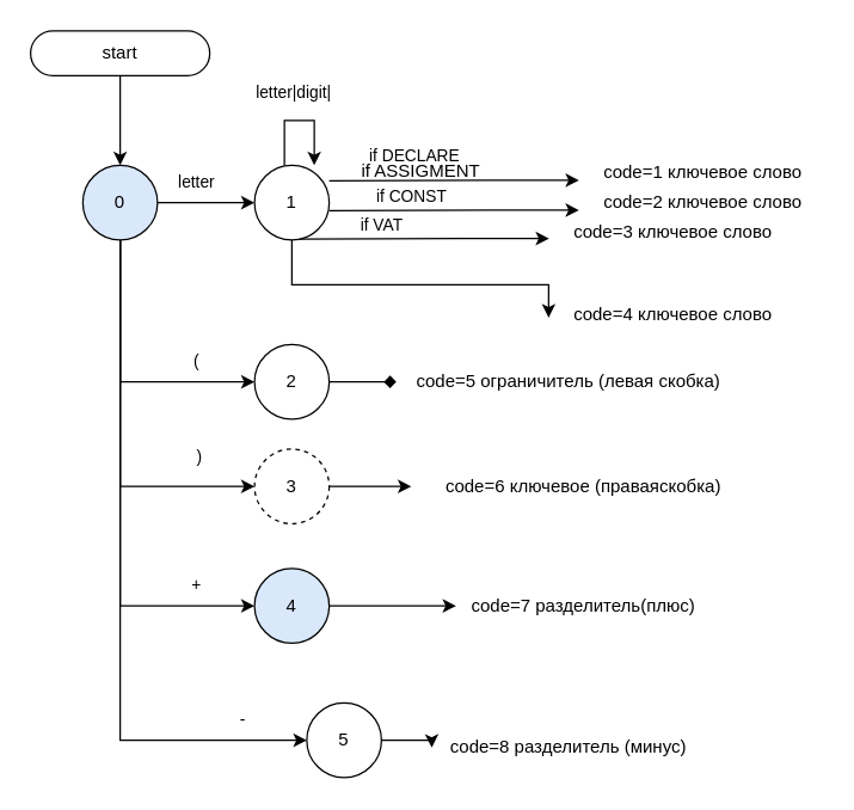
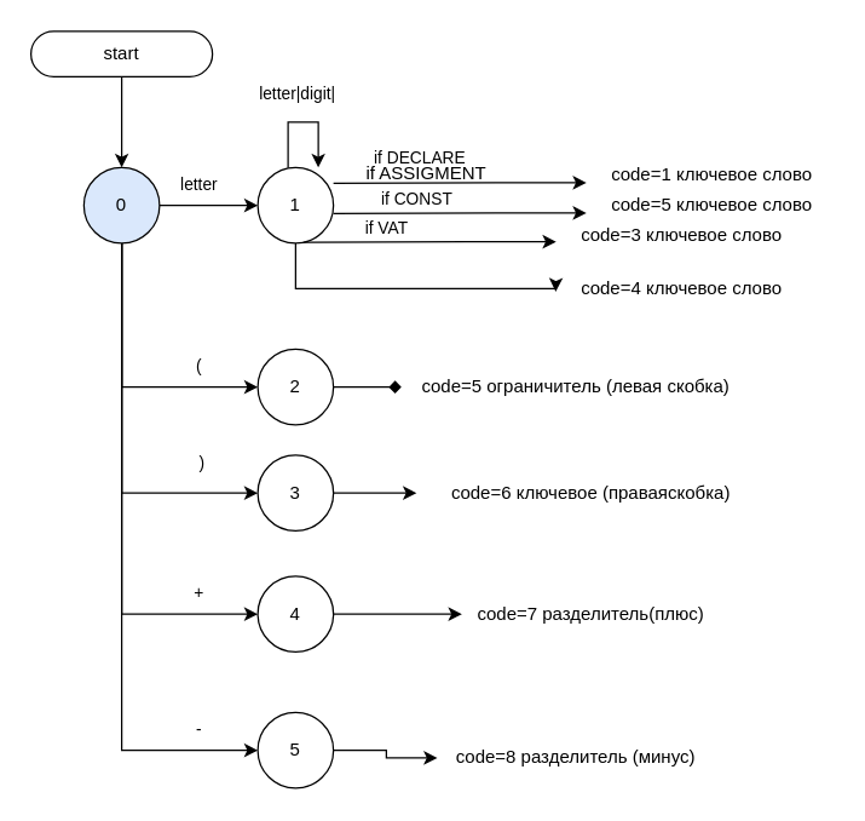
- <mxCell id="38" value="code=2 ключевое слово" style="text;html=1;align=center;verticalAlign=middle;resizable=0;points=[];autosize=1;strokeColor=none;fillColor=none;" vertex="1" parent="1"><mxGeometry x="390" y="120" width="160" height="30" as="geometry" /></mxCell>
+ <mxCell id="38" value="code=5 ключевое слово" style="text;html=1;align=center;verticalAlign=middle;resizable=0;points=[];autosize=1;strokeColor=none;fillColor=none;" vertex="1" parent="1"><mxGeometry x="390" y="120" width="160" height="30" as="geometry" /></mxCell>
- <mxCell id="41" value="code=4 ключевое слово" style="text;html=1;align=center;verticalAlign=middle;resizable=0;points=[];autosize=1;strokeColor=none;fillColor=none;" vertex="1" parent="1"><mxGeometry x="370" y="195" width="160" height="30" as="geometry" /></mxCell>
+ <mxCell id="41" value="code=4 ключевое слово" style="text;html=1;align=center;verticalAlign=middle;resizable=0;points=[];autosize=1;strokeColor=none;fillColor=none;" vertex="1" parent="1"><mxGeometry x="370" y="175" width="160" height="30" as="geometry" /></mxCell>
- <mxCell id="24" value="3" style="ellipse;whiteSpace=wrap;html=1;aspect=fixed;dashed=1;" vertex="1" parent="1"><mxGeometry x="170" y="300" width="50" height="50" as="geometry" /></mxCell>
+ <mxCell id="24" value="3" style="ellipse;whiteSpace=wrap;html=1;aspect=fixed;" vertex="1" parent="1"><mxGeometry x="170" y="300" width="50" height="50" as="geometry" /></mxCell>
- <mxCell id="29" value="4" style="ellipse;whiteSpace=wrap;html=1;aspect=fixed;fillColor=#dae8fc;" vertex="1" parent="1"><mxGeometry x="170" y="380" width="50" height="50" as="geometry" /></mxCell>
+ <mxCell id="29" value="4" style="ellipse;whiteSpace=wrap;html=1;aspect=fixed;" vertex="1" parent="1"><mxGeometry x="170" y="380" width="50" height="50" as="geometry" /></mxCell>
- <mxCell id="30" value="5" style="ellipse;whiteSpace=wrap;html=1;aspect=fixed;" vertex="1" parent="1"><mxGeometry x="205" y="470" width="50" height="50" as="geometry" /></mxCell>
+ <mxCell id="30" value="5" style="ellipse;whiteSpace=wrap;html=1;aspect=fixed;" vertex="1" parent="1"><mxGeometry x="170" y="470" width="50" height="50" as="geometry" /></mxCell>
